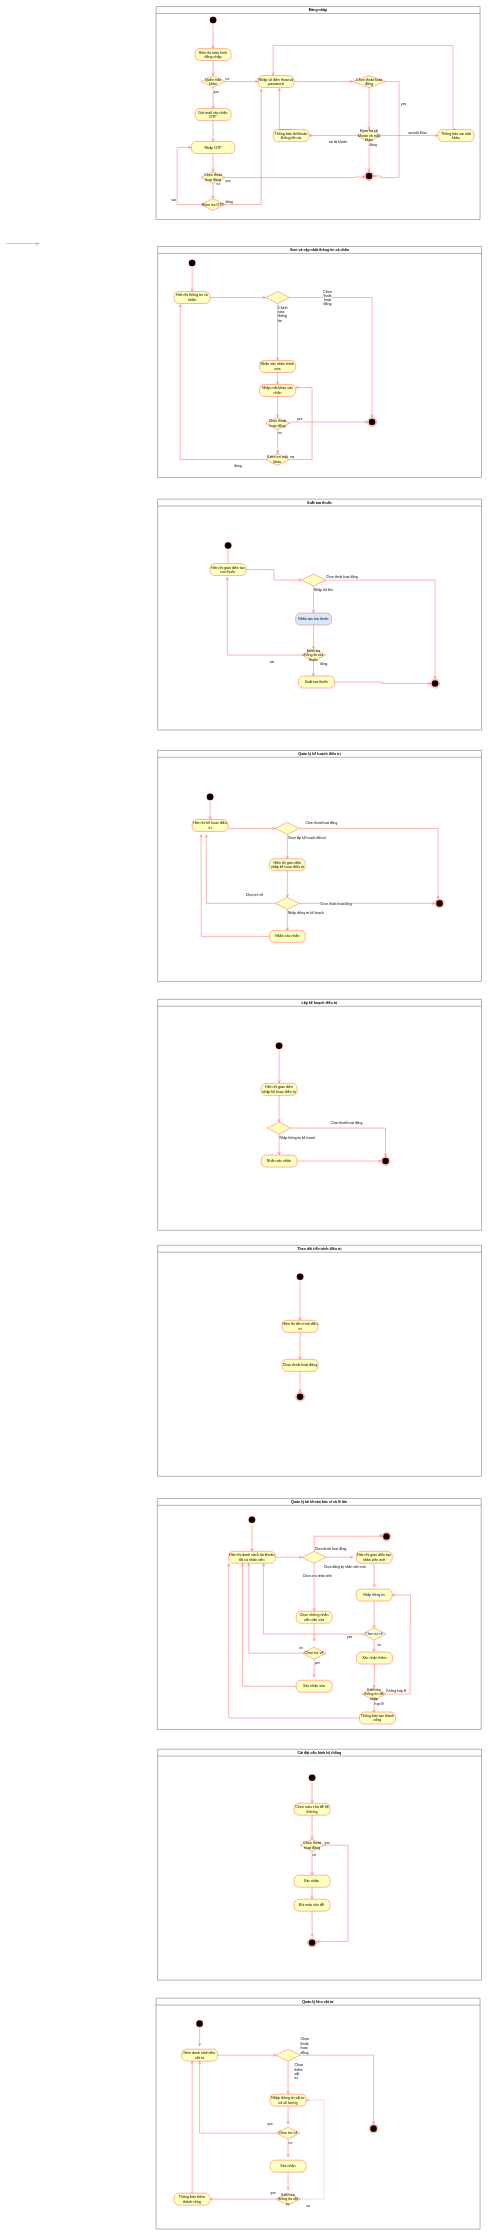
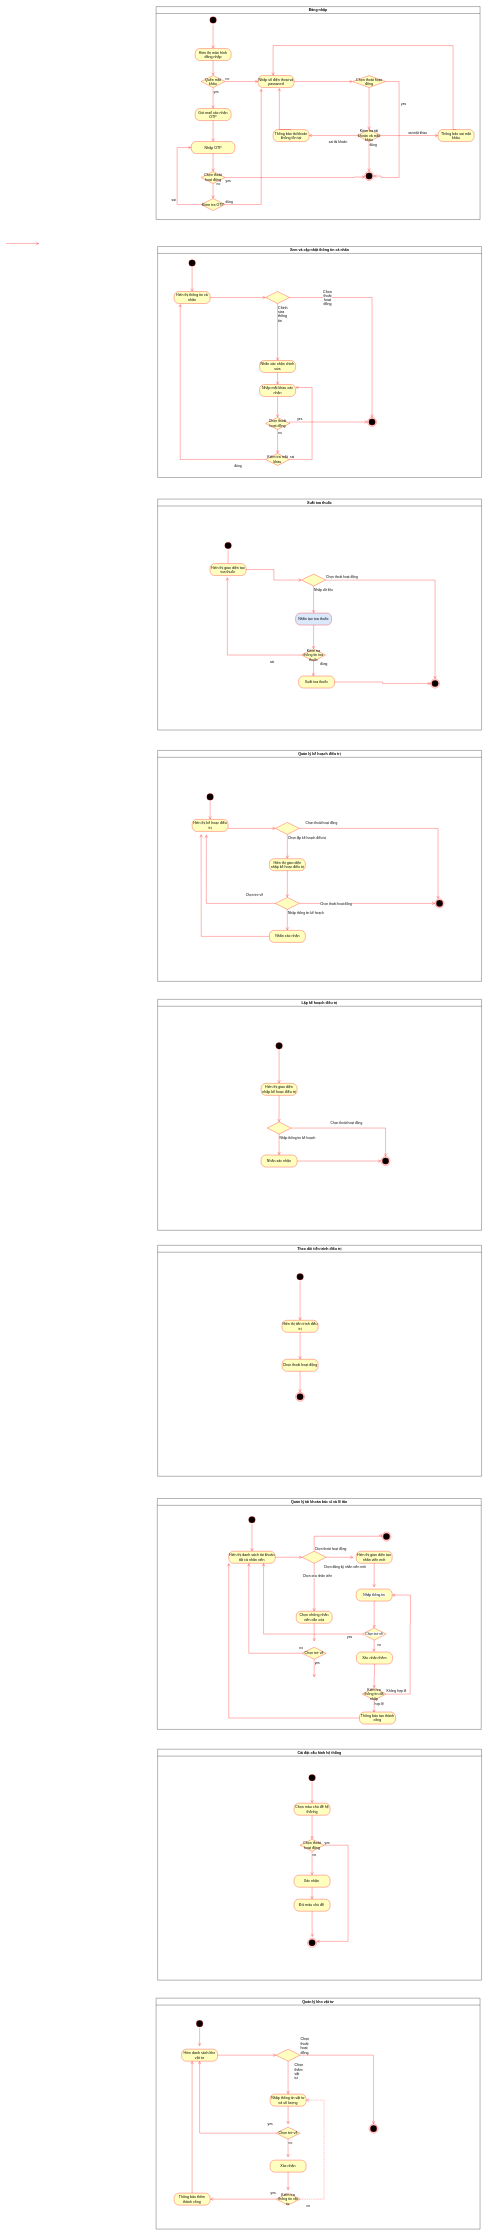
- <mxCell id="125" value="" style="edgeStyle=orthogonalEdgeStyle;html=1;verticalAlign=bottom;endArrow=open;endSize=8;strokeColor=#ff0000;rounded=0;entryX=0.3;entryY=1.008;entryDx=0;entryDy=0;entryPerimeter=0;" parent="111" source="124" target="114" edge="1"><mxGeometry relative="1" as="geometry"><mxPoint x="523" y="706" as="targetPoint" /><Array as="points"><mxPoint x="284" y="626" /><mxPoint x="284" y="219" /><mxPoint x="285" y="219" /></Array></mxGeometry></mxCell>
- <mxCell id="124" value="Xác nhận xóa" style="rounded=1;whiteSpace=wrap;html=1;arcSize=40;fontColor=#000000;fillColor=#ffffc0;strokeColor=#ff0000;" parent="111" vertex="1"><mxGeometry x="463" y="606" width="120" height="40" as="geometry" /></mxCell>
